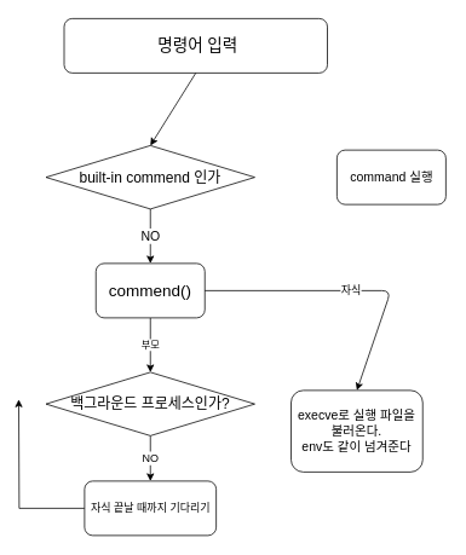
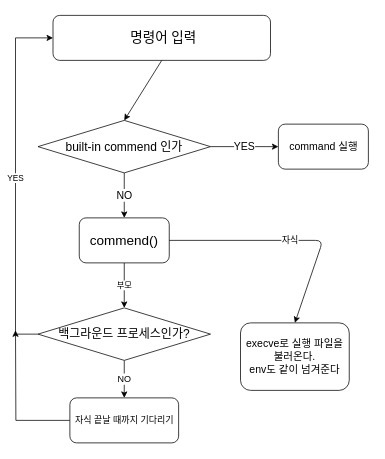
+ <mxCell id="3" value="YES" style="edgeStyle=orthogonalEdgeStyle;rounded=0;orthogonalLoop=1;jettySize=auto;html=1;exitX=1;exitY=0.5;exitDx=0;exitDy=0;fontSize=14;" edge="1" parent="1" source="4" target="14"><mxGeometry relative="1" as="geometry"><mxPoint x="360" y="195" as="targetPoint" /></mxGeometry></mxCell>
+ <mxCell id="10" value="YES" style="edgeStyle=orthogonalEdgeStyle;rounded=0;orthogonalLoop=1;jettySize=auto;html=1;entryX=0;entryY=0.5;entryDx=0;entryDy=0;" edge="1" parent="1" source="12" target="5"><mxGeometry relative="1" as="geometry"><mxPoint x="10" y="40" as="targetPoint" /><Array as="points"><mxPoint x="20" y="445" /><mxPoint x="20" y="50" /></Array></mxGeometry></mxCell>
